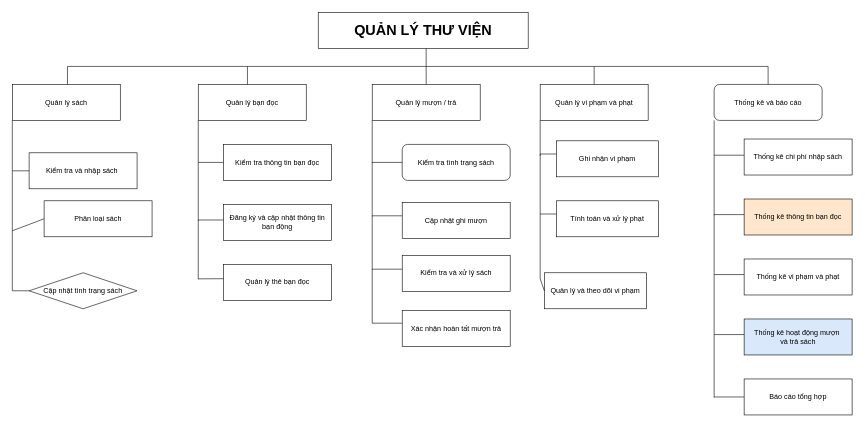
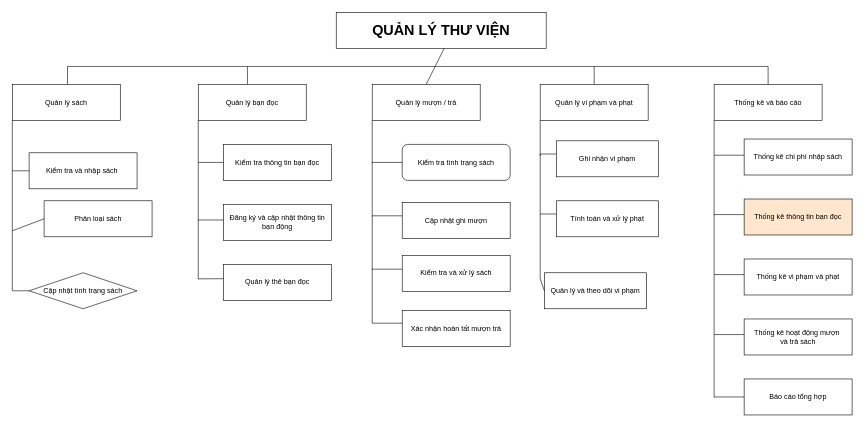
- <mxCell id="2" value="&lt;font style=&quot;font-size: 24px;&quot;&gt;&lt;b style=&quot;&quot;&gt;QUẢN LÝ THƯ VIỆN&lt;/b&gt;&lt;/font&gt;" style="rounded=0;whiteSpace=wrap;html=1;" parent="1" vertex="1"><mxGeometry x="530" y="20" width="350" height="60" as="geometry" /></mxCell>
+ <mxCell id="2" value="&lt;font style=&quot;font-size: 24px;&quot;&gt;&lt;b style=&quot;&quot;&gt;QUẢN LÝ THƯ VIỆN&lt;/b&gt;&lt;/font&gt;" style="rounded=0;whiteSpace=wrap;html=1;" parent="1" vertex="1"><mxGeometry x="560" y="20" width="350" height="60" as="geometry" /></mxCell>
- <mxCell id="3" value="Thống kê và báo cáo" style="whiteSpace=wrap;html=1;rounded=1;" parent="1" vertex="1"><mxGeometry x="1190" y="140" width="180" height="60" as="geometry" /></mxCell>
+ <mxCell id="3" value="Thống kê và báo cáo" style="rounded=0;whiteSpace=wrap;html=1;" parent="1" vertex="1"><mxGeometry x="1190" y="140" width="180" height="60" as="geometry" /></mxCell>
- <mxCell id="27" value="Thống kê hoạt động mượn&amp;nbsp;&lt;div&gt;và trả sách&lt;/div&gt;" style="rounded=0;whiteSpace=wrap;html=1;fillColor=#dae8fc;" parent="1" vertex="1"><mxGeometry x="1240" y="531" width="180" height="60" as="geometry" /></mxCell>
+ <mxCell id="27" value="Thống kê hoạt động mượn&amp;nbsp;&lt;div&gt;và trả sách&lt;/div&gt;" style="rounded=0;whiteSpace=wrap;html=1;" parent="1" vertex="1"><mxGeometry x="1240" y="531" width="180" height="60" as="geometry" /></mxCell>
